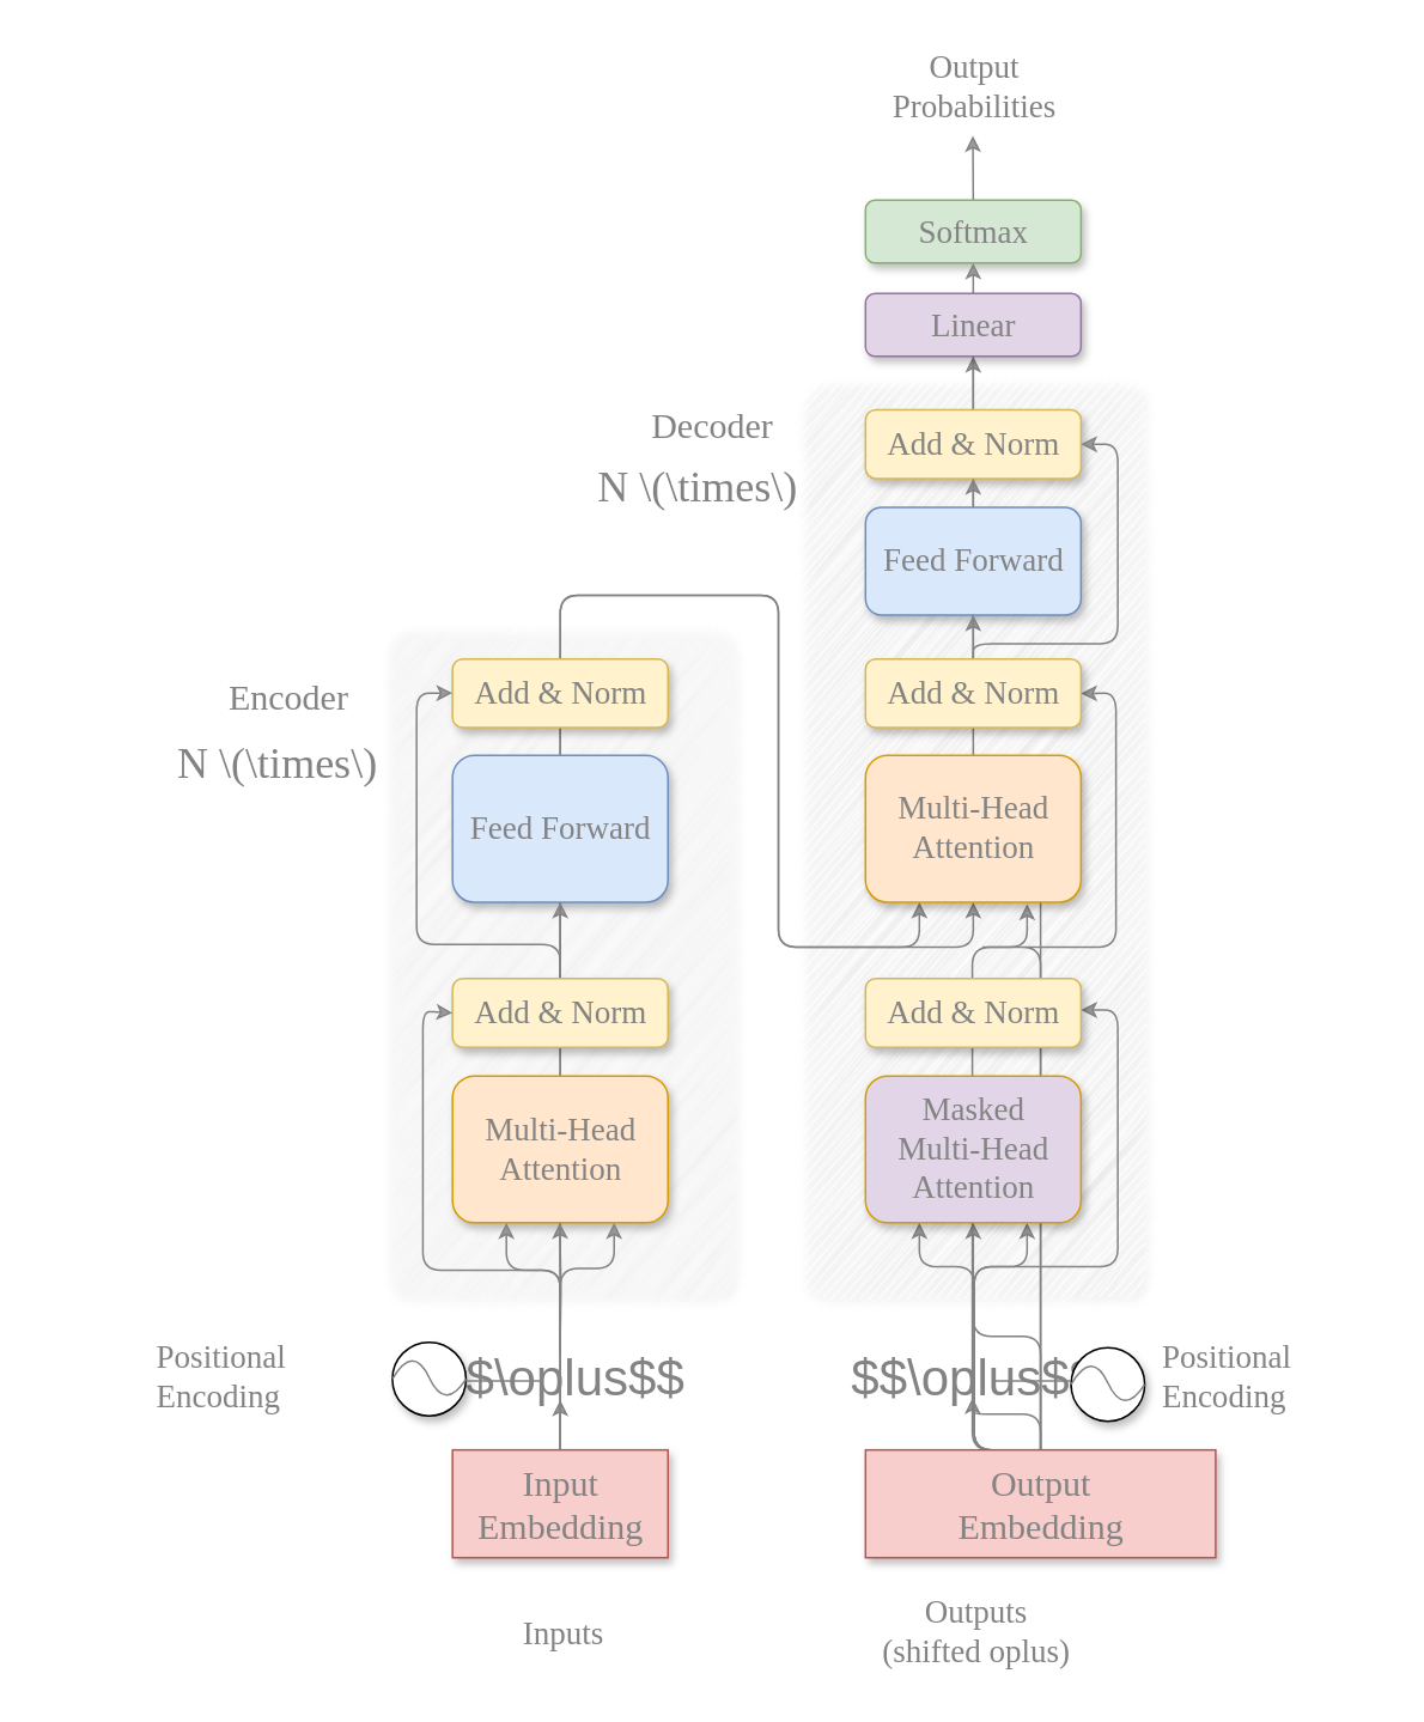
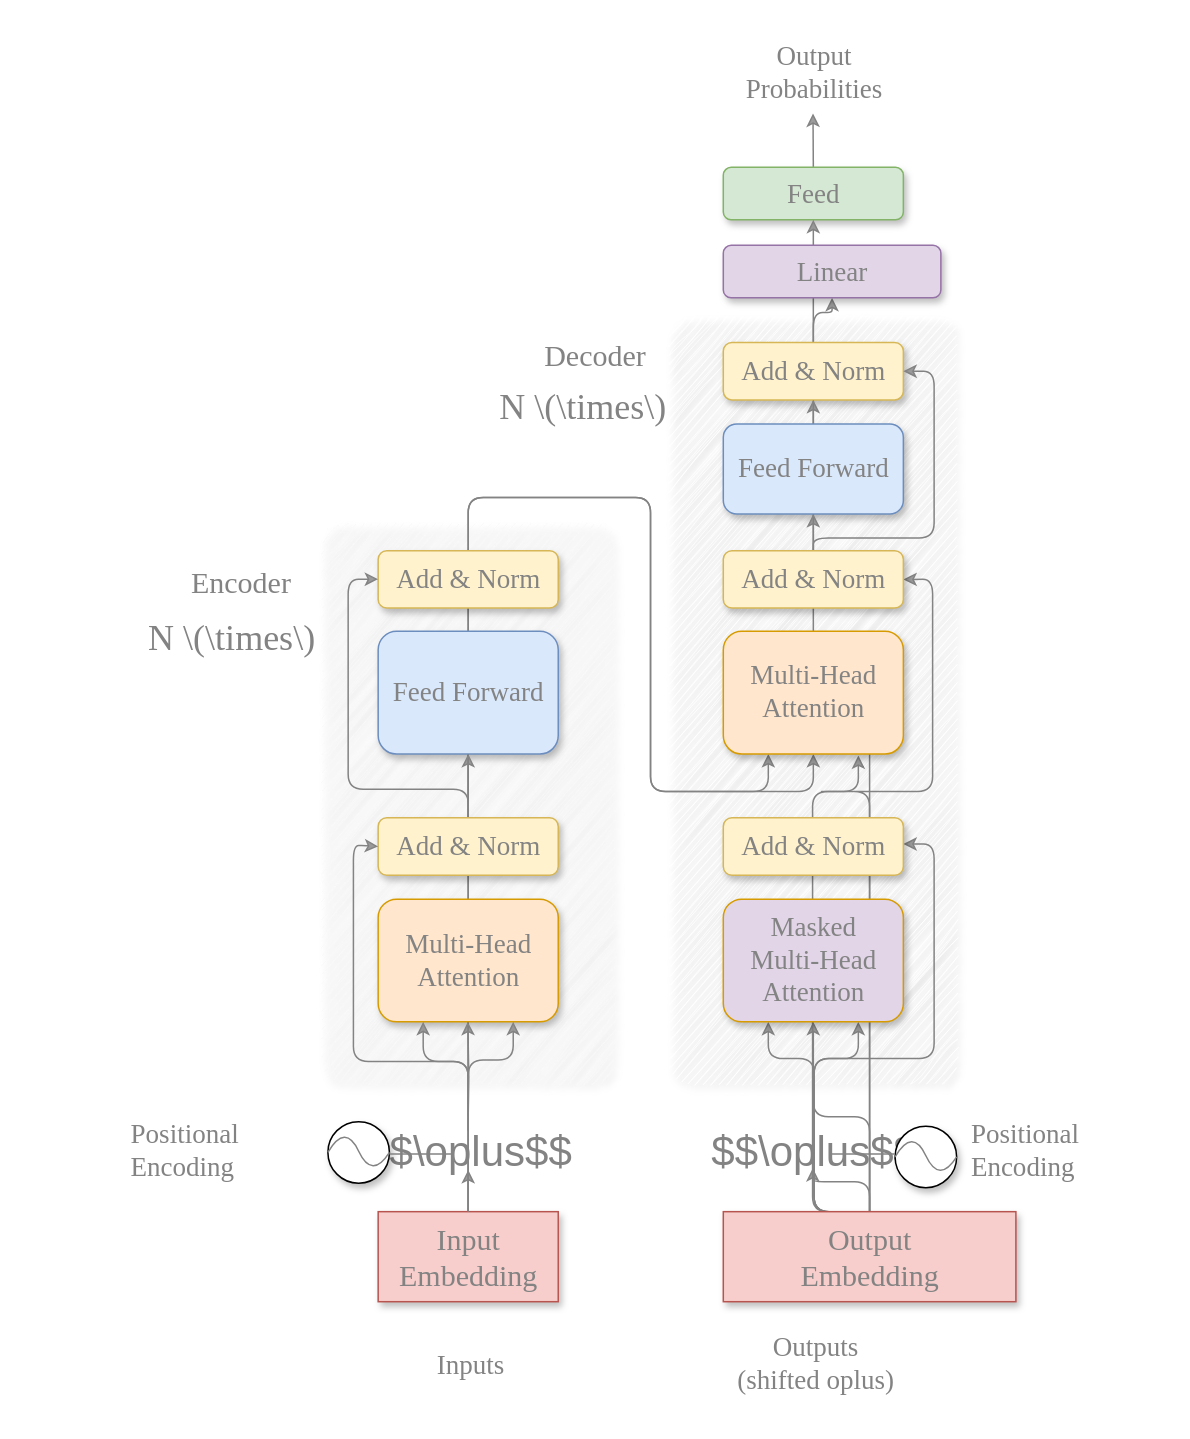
- <mxCell id="7" value="Softmax" style="whiteSpace=wrap;html=1;rounded=1;fontFamily=IBM Plex Mono;fontSize=18;fillColor=#d5e8d4;strokeColor=#82b366;fontColor=#838383;comic=0;shadow=1;jiggle=0.5;" parent="1" vertex="1"><mxGeometry x="481.5" y="111" width="120" height="35" as="geometry" /></mxCell>
+ <mxCell id="7" value="Feed" style="whiteSpace=wrap;html=1;rounded=1;fontFamily=IBM Plex Mono;fontSize=18;fillColor=#d5e8d4;strokeColor=#82b366;fontColor=#838383;comic=0;shadow=1;jiggle=0.5;" parent="1" vertex="1"><mxGeometry x="481.5" y="111" width="120" height="35" as="geometry" /></mxCell>
- <mxCell id="47" value="Linear" style="whiteSpace=wrap;html=1;rounded=1;fontFamily=IBM Plex Mono;fontSize=18;fillColor=#e1d5e7;strokeColor=#9673a6;fontColor=#838383;comic=0;shadow=1;jiggle=0.5;" parent="1" vertex="1"><mxGeometry x="481.5" y="163" width="120" height="35" as="geometry" /></mxCell>
+ <mxCell id="47" value="Linear" style="whiteSpace=wrap;html=1;rounded=1;fontFamily=IBM Plex Mono;fontSize=18;fillColor=#e1d5e7;strokeColor=#9673a6;fontColor=#838383;comic=0;shadow=1;jiggle=0.5;" parent="1" vertex="1"><mxGeometry x="481.5" y="163" width="145" height="35" as="geometry" /></mxCell>
